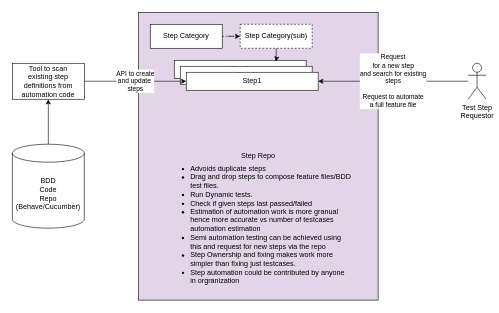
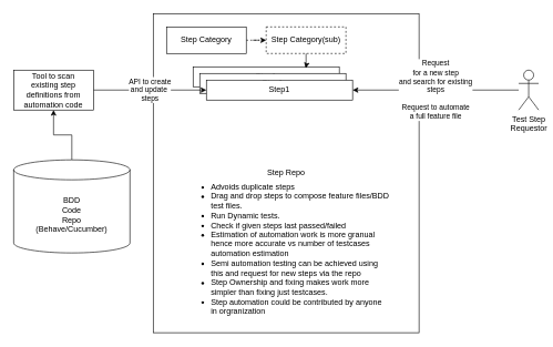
- <mxCell id="2" value="Step Repo" style="rounded=0;whiteSpace=wrap;html=1;fillColor=#e1d5e7;" parent="1" vertex="1"><mxGeometry x="230" y="20" width="400" height="480" as="geometry" /></mxCell>
+ <mxCell id="2" value="Step Repo" style="rounded=0;whiteSpace=wrap;html=1;" parent="1" vertex="1"><mxGeometry x="230" y="20" width="400" height="480" as="geometry" /></mxCell>
- <mxCell id="12" value="BDD&lt;div&gt;Code&lt;/div&gt;&lt;div&gt;Repo&lt;/div&gt;&lt;div&gt;(Behave/Cucumber)&lt;/div&gt;" style="shape=cylinder3;whiteSpace=wrap;html=1;boundedLbl=1;backgroundOutline=1;size=15;" vertex="1" parent="1"><mxGeometry x="20" y="240" width="120" height="140" as="geometry" /></mxCell>
+ <mxCell id="12" value="BDD&lt;div&gt;Code&lt;/div&gt;&lt;div&gt;Repo&lt;/div&gt;&lt;div&gt;(Behave/Cucumber)&lt;/div&gt;" style="shape=cylinder3;whiteSpace=wrap;html=1;boundedLbl=1;backgroundOutline=1;size=15;" vertex="1" parent="1"><mxGeometry x="20" y="240" width="175" height="140" as="geometry" /></mxCell>
